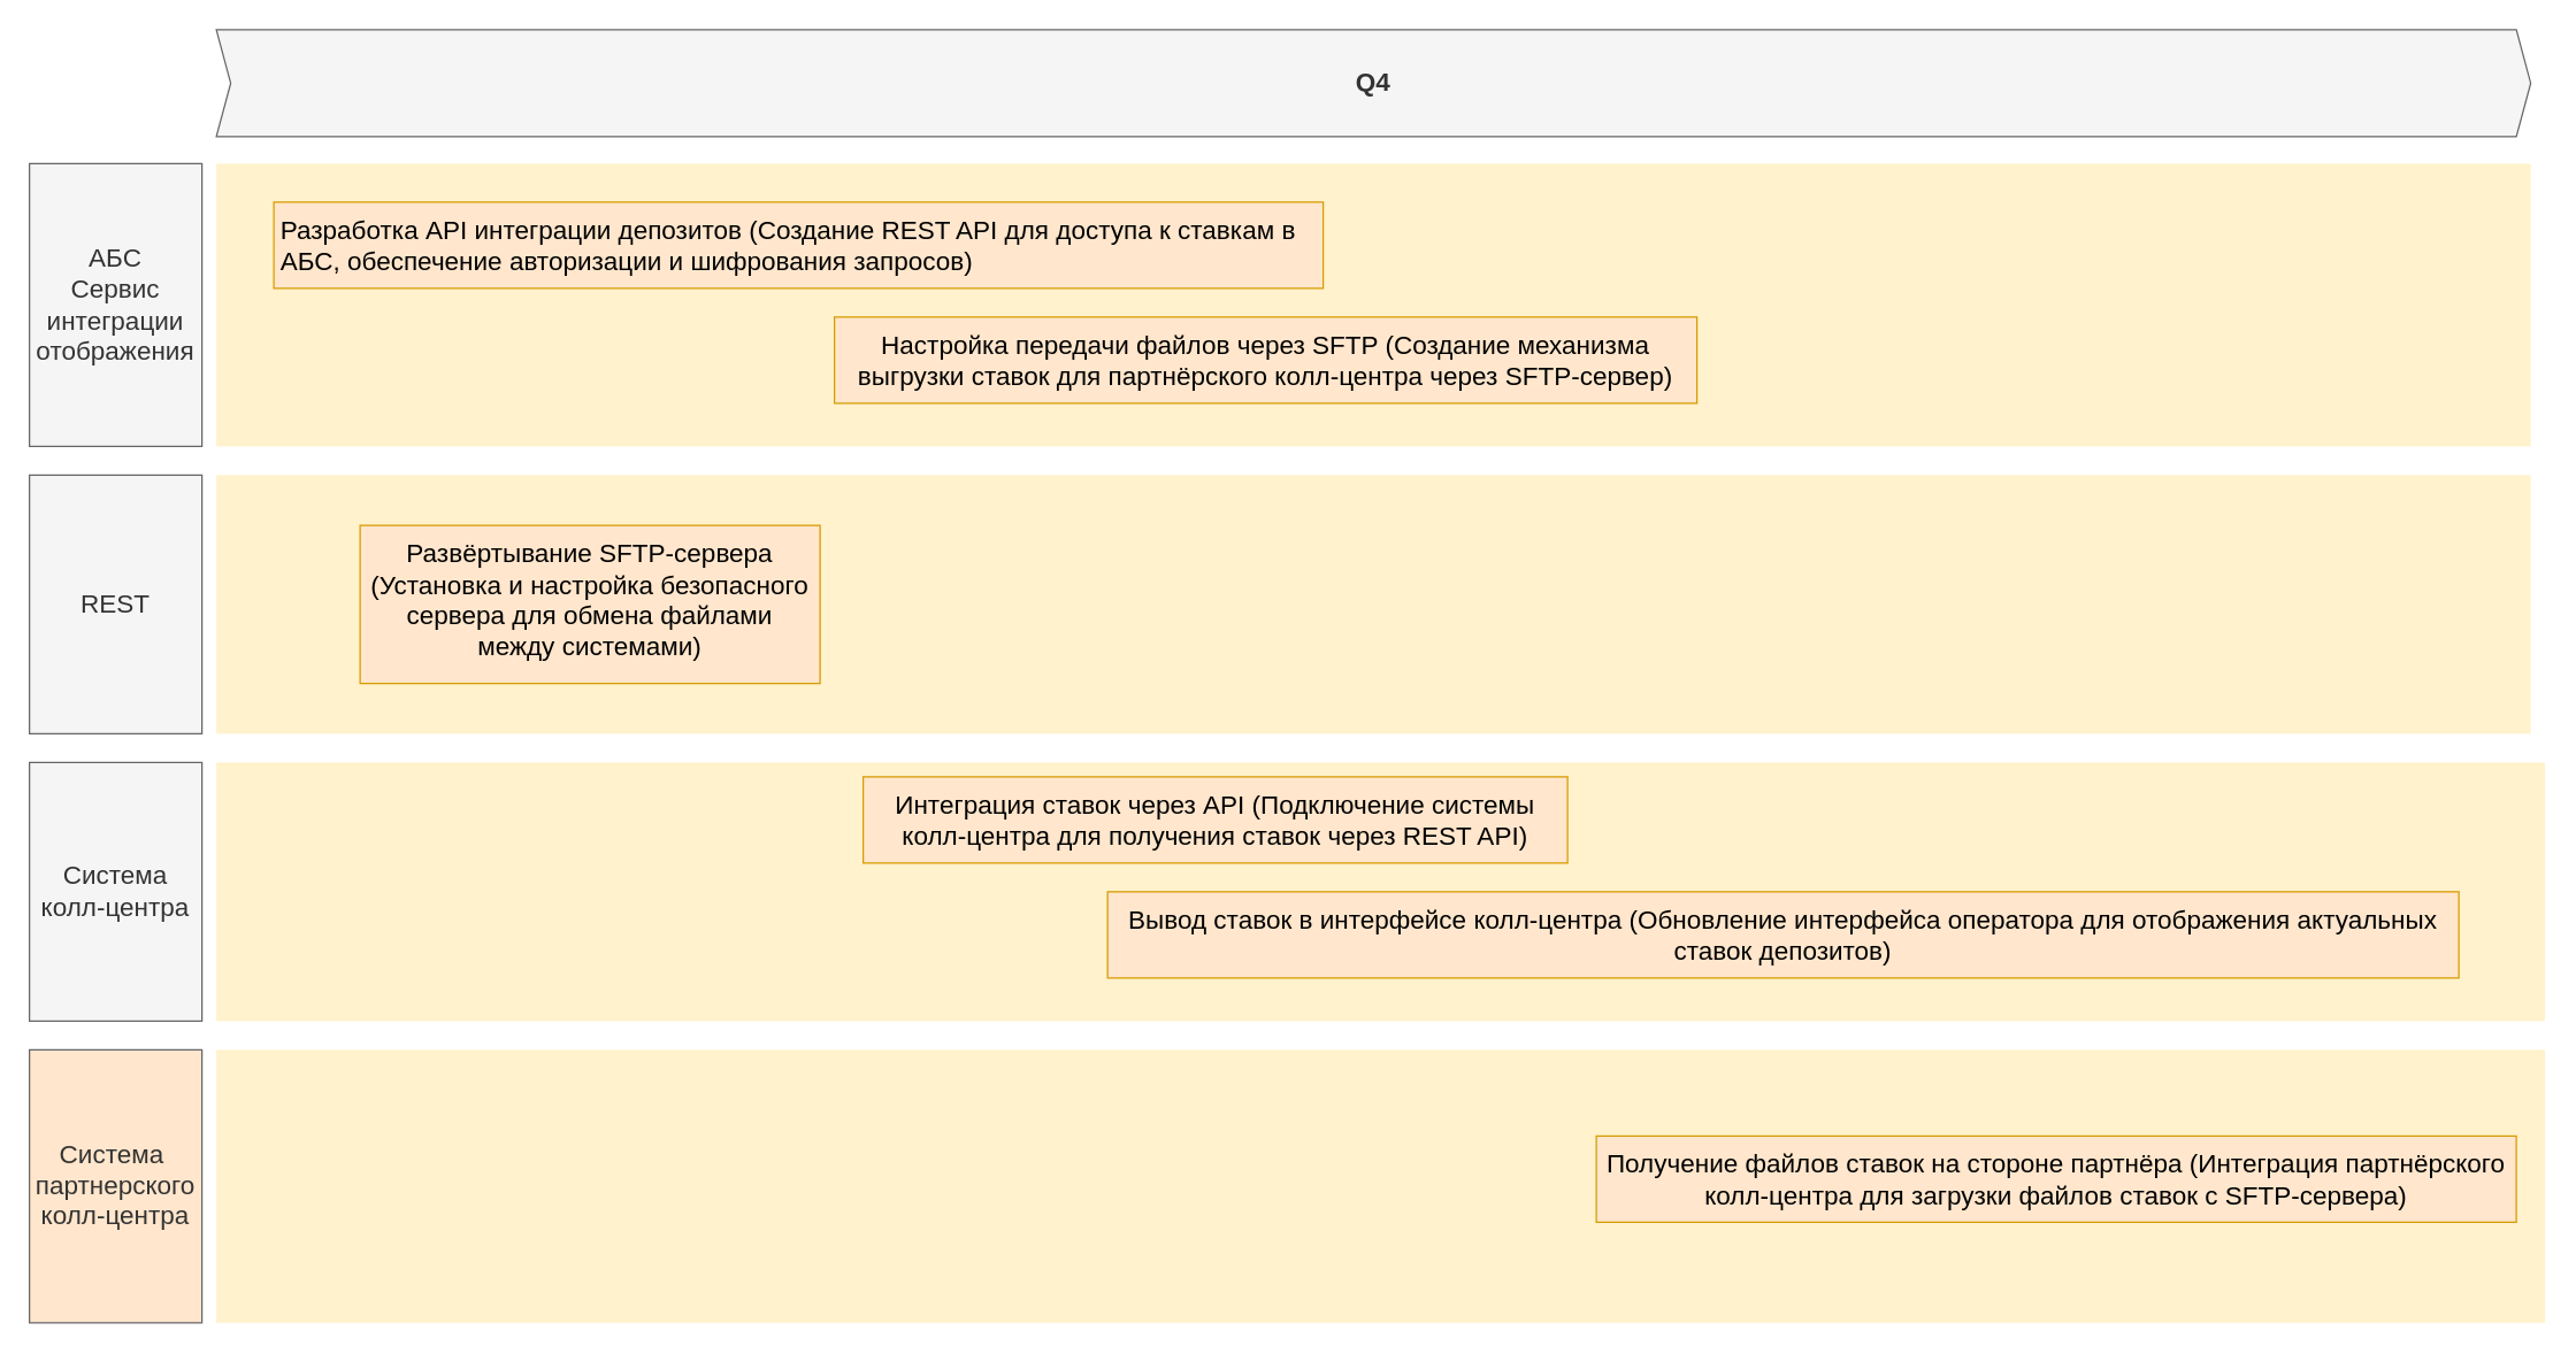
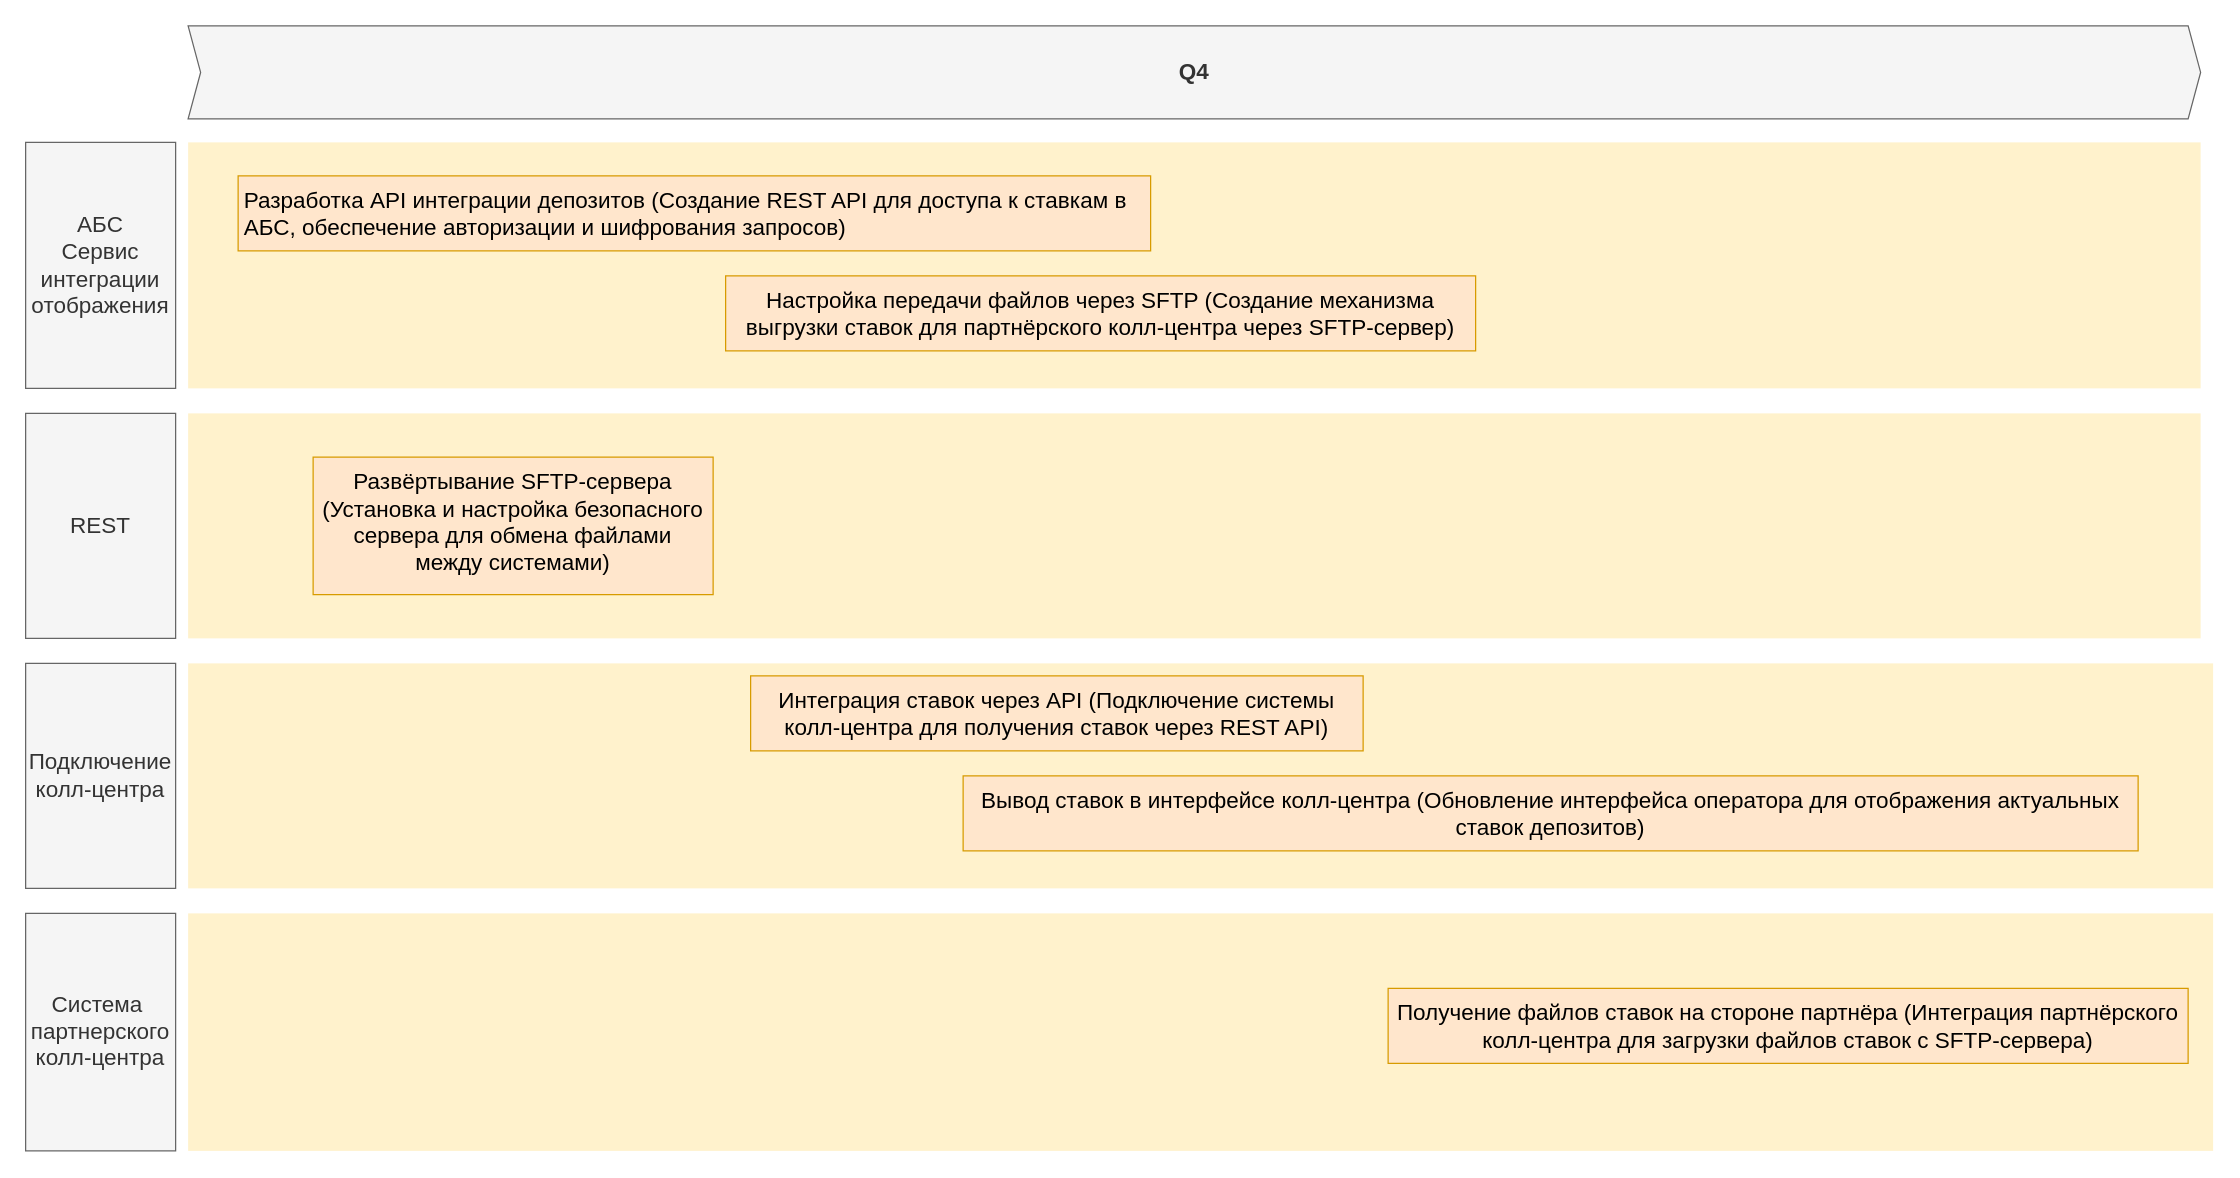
- <mxCell id="14" value="Система колл-центра" style="rounded=0;whiteSpace=wrap;html=1;fillColor=#f5f5f5;fontColor=#333333;strokeColor=#666666;fontSize=18;" parent="1" vertex="1"><mxGeometry x="20" y="530" width="120" height="180" as="geometry" /></mxCell>
+ <mxCell id="14" value="Подключение колл-центра" style="rounded=0;whiteSpace=wrap;html=1;fillColor=#f5f5f5;fontColor=#333333;strokeColor=#666666;fontSize=18;" parent="1" vertex="1"><mxGeometry x="20" y="530" width="120" height="180" as="geometry" /></mxCell>
- <mxCell id="15" value="Система&amp;nbsp; партнерского колл-центра" style="rounded=0;whiteSpace=wrap;html=1;fillColor=#ffe6cc;fontColor=#333333;strokeColor=#666666;fontSize=18;" parent="1" vertex="1"><mxGeometry x="20" y="730" width="120" height="190" as="geometry" /></mxCell>
+ <mxCell id="15" value="Система&amp;nbsp; партнерского колл-центра" style="rounded=0;whiteSpace=wrap;html=1;fillColor=#f5f5f5;fontColor=#333333;strokeColor=#666666;fontSize=18;" parent="1" vertex="1"><mxGeometry x="20" y="730" width="120" height="190" as="geometry" /></mxCell>
